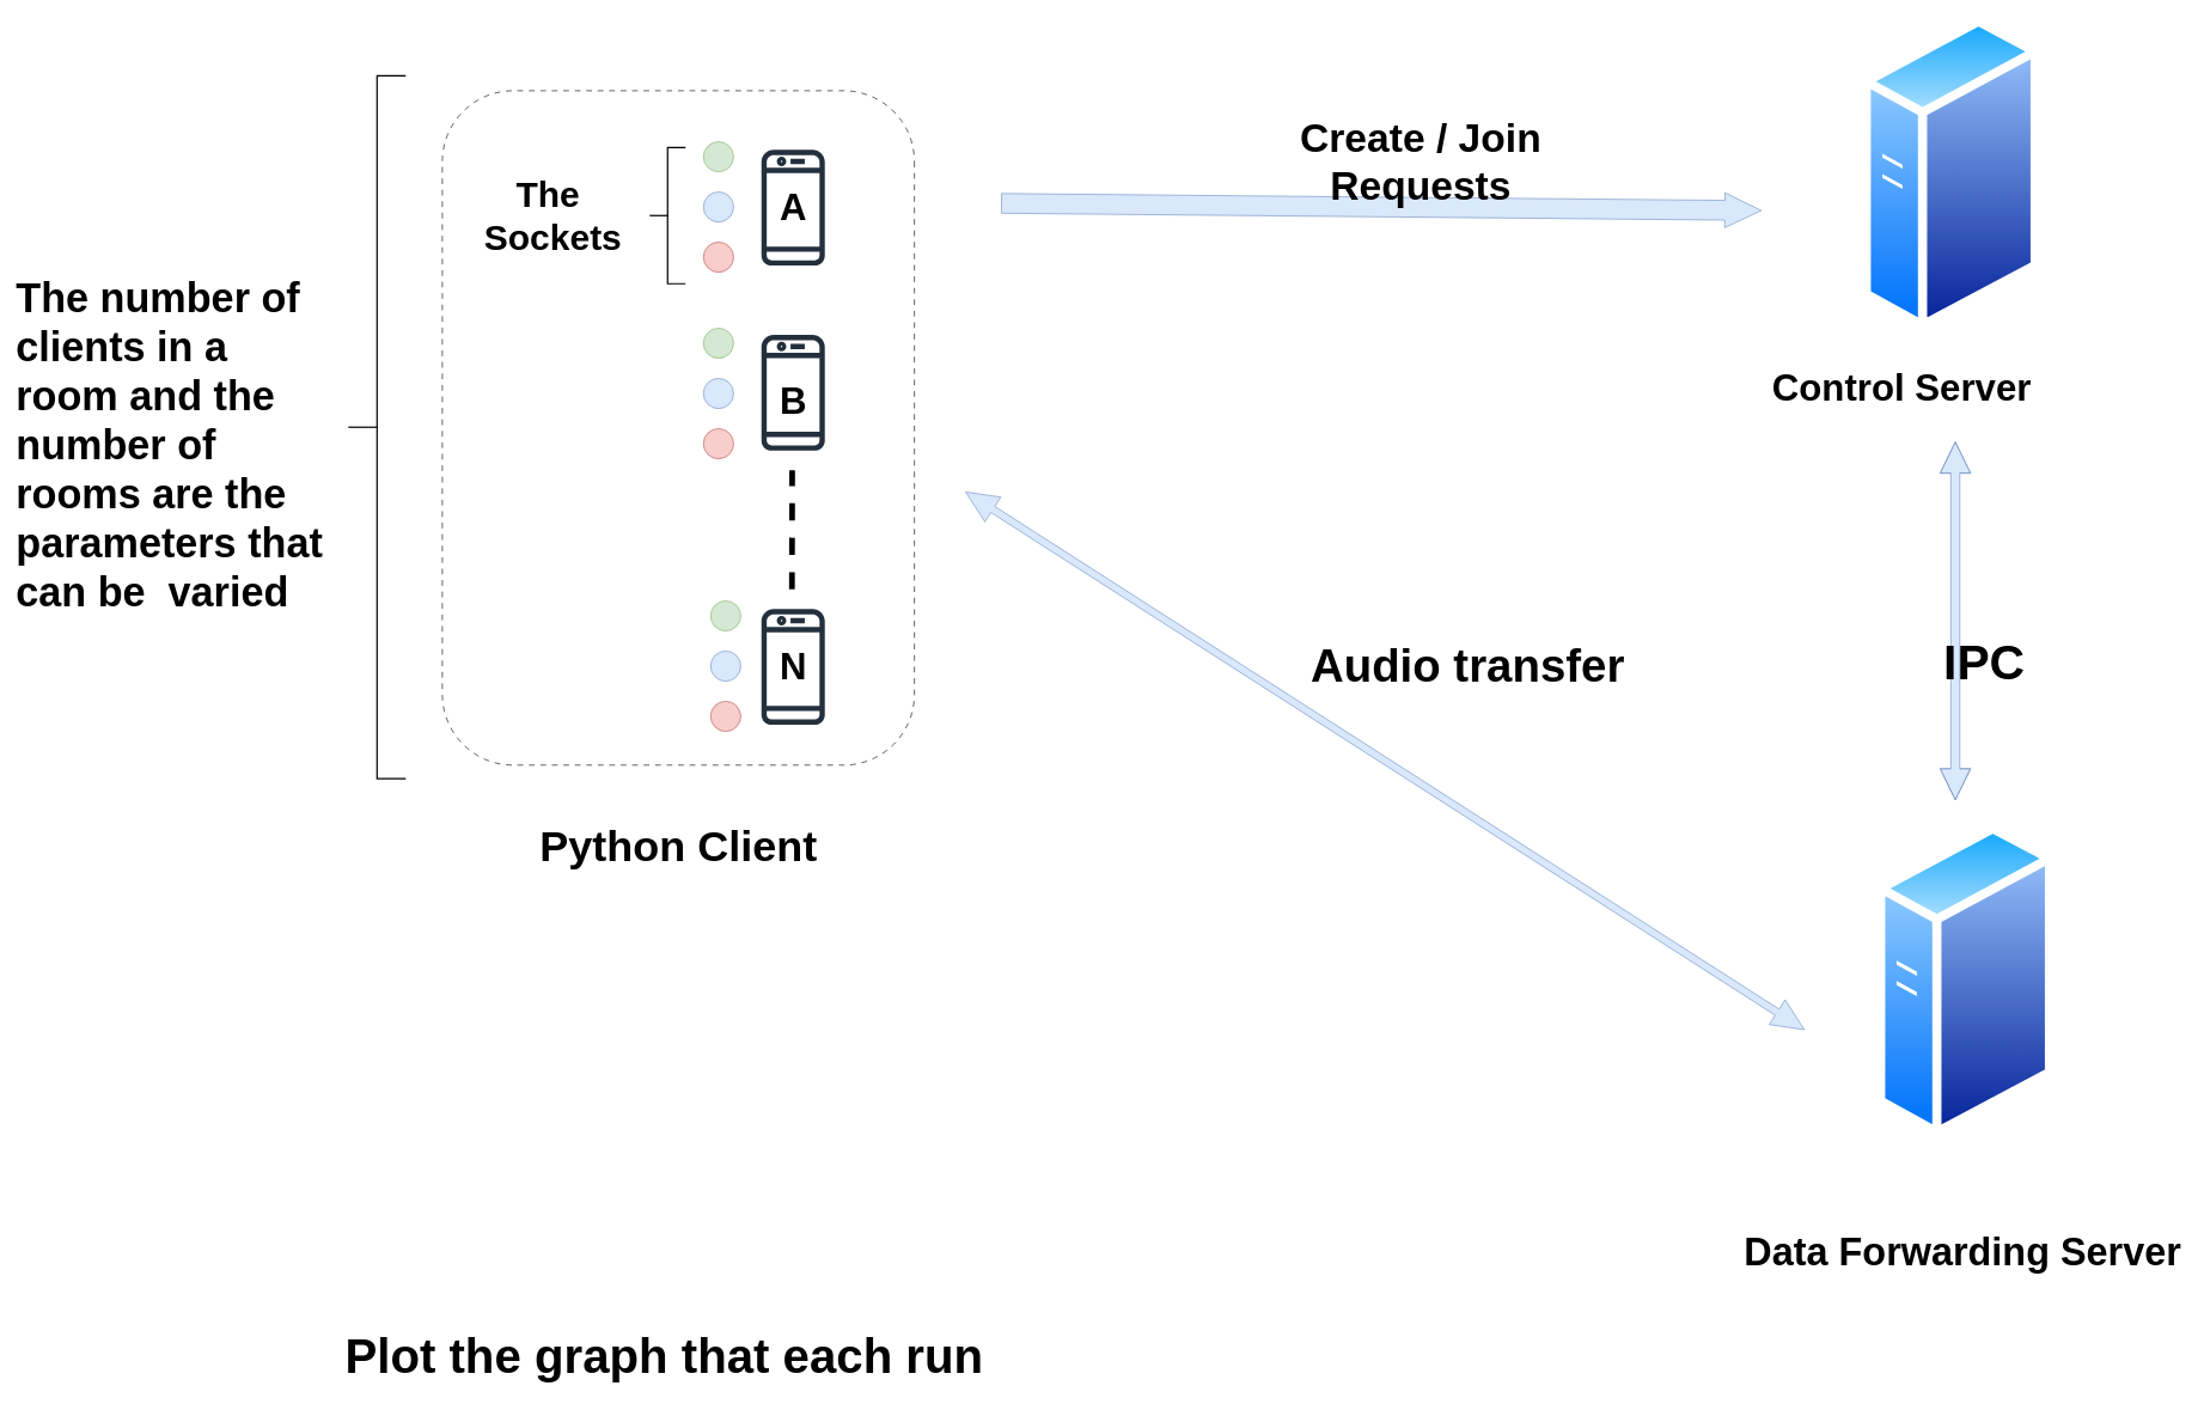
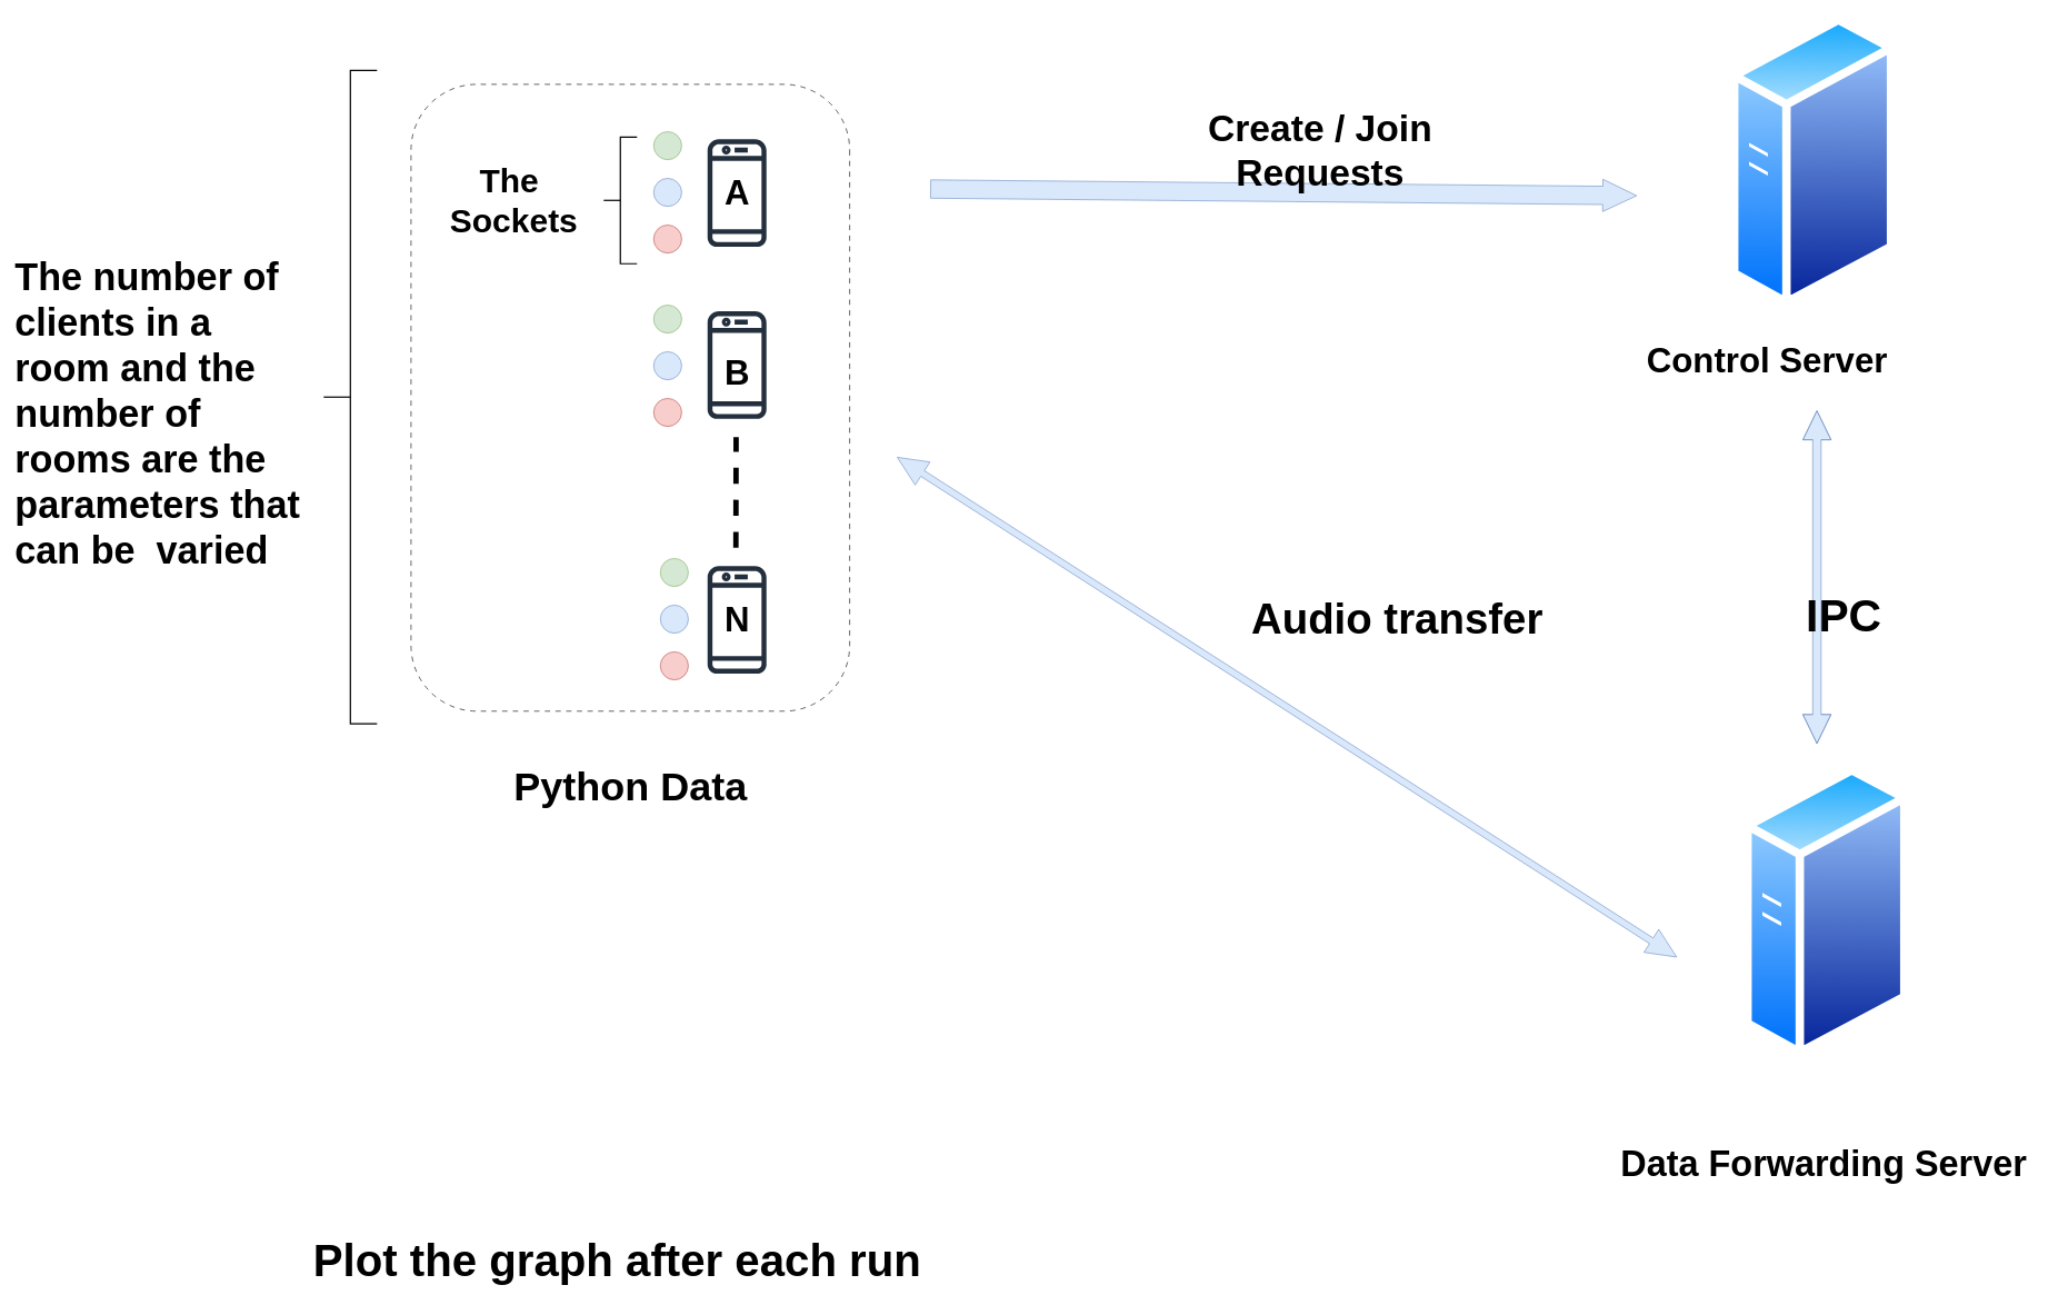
- <mxCell id="19" value="&lt;font style=&quot;&quot;&gt;&lt;b style=&quot;&quot;&gt;&lt;font style=&quot;font-size: 64px;&quot;&gt;Audio transfer&lt;/font&gt;&lt;/b&gt;&lt;br&gt;&lt;/font&gt;" style="text;html=1;align=center;verticalAlign=middle;resizable=0;points=[];autosize=1;strokeColor=none;fillColor=none;" parent="1" vertex="1"><mxGeometry x="1815" y="883" width="460" height="90" as="geometry" /></mxCell>
+ <mxCell id="19" value="&lt;font style=&quot;&quot;&gt;&lt;b style=&quot;&quot;&gt;&lt;font style=&quot;font-size: 64px;&quot;&gt;Audio transfer&lt;/font&gt;&lt;/b&gt;&lt;br&gt;&lt;/font&gt;" style="text;html=1;align=center;verticalAlign=middle;resizable=0;points=[];autosize=1;strokeColor=none;fillColor=none;" parent="1" vertex="1"><mxGeometry x="1865" y="883" width="460" height="90" as="geometry" /></mxCell>
- <mxCell id="6" value="&lt;font style=&quot;&quot;&gt;&lt;font style=&quot;font-size: 60px;&quot;&gt;&lt;b&gt;Python Client&lt;/b&gt;&lt;/font&gt;&lt;br&gt;&lt;/font&gt;" style="text;html=1;align=center;verticalAlign=middle;resizable=0;points=[];autosize=1;strokeColor=none;fillColor=none;" parent="1" vertex="1"><mxGeometry x="740" y="1135" width="410" height="90" as="geometry" /></mxCell>
+ <mxCell id="6" value="&lt;font style=&quot;&quot;&gt;&lt;font style=&quot;font-size: 60px;&quot;&gt;&lt;b&gt;Python Data&lt;/b&gt;&lt;/font&gt;&lt;br&gt;&lt;/font&gt;" style="text;html=1;align=center;verticalAlign=middle;resizable=0;points=[];autosize=1;strokeColor=none;fillColor=none;" parent="1" vertex="1"><mxGeometry x="740" y="1135" width="410" height="90" as="geometry" /></mxCell>
- <mxCell id="20" value="&lt;font style=&quot;font-size: 67px;&quot;&gt;&lt;b&gt;Plot the graph that each run&lt;/b&gt;&lt;/font&gt;" style="text;html=1;align=center;verticalAlign=middle;resizable=0;points=[];autosize=1;strokeColor=none;fillColor=none;" parent="1" vertex="1"><mxGeometry x="455" y="1845" width="940" height="90" as="geometry" /></mxCell>
+ <mxCell id="20" value="&lt;font style=&quot;font-size: 67px;&quot;&gt;&lt;b&gt;Plot the graph after each run&lt;/b&gt;&lt;/font&gt;" style="text;html=1;align=center;verticalAlign=middle;resizable=0;points=[];autosize=1;strokeColor=none;fillColor=none;" parent="1" vertex="1"><mxGeometry x="455" y="1845" width="940" height="90" as="geometry" /></mxCell>
